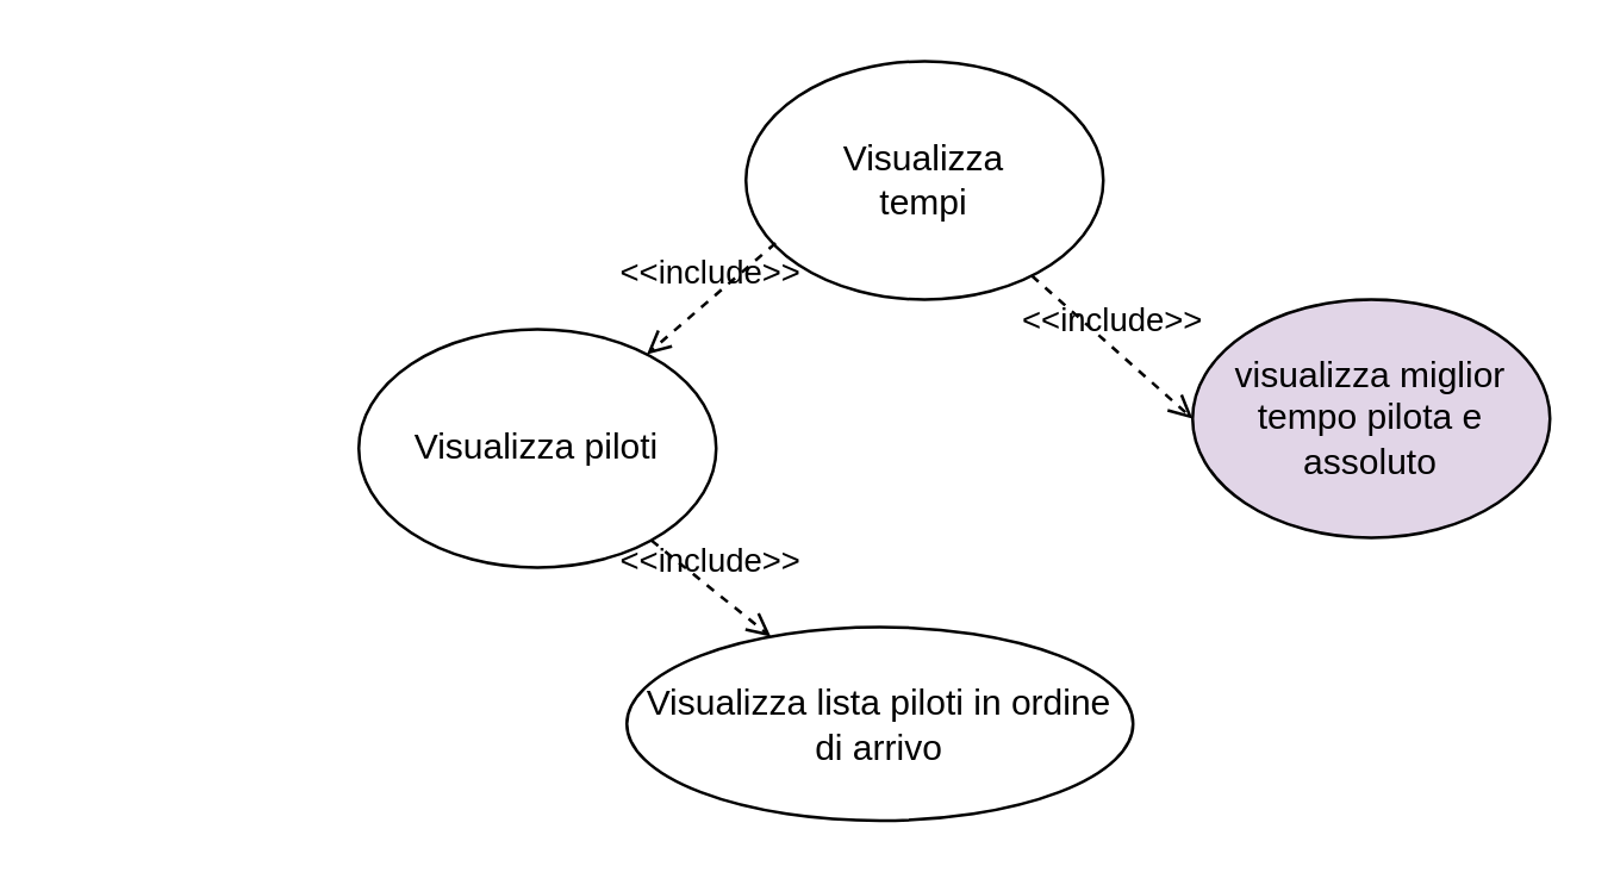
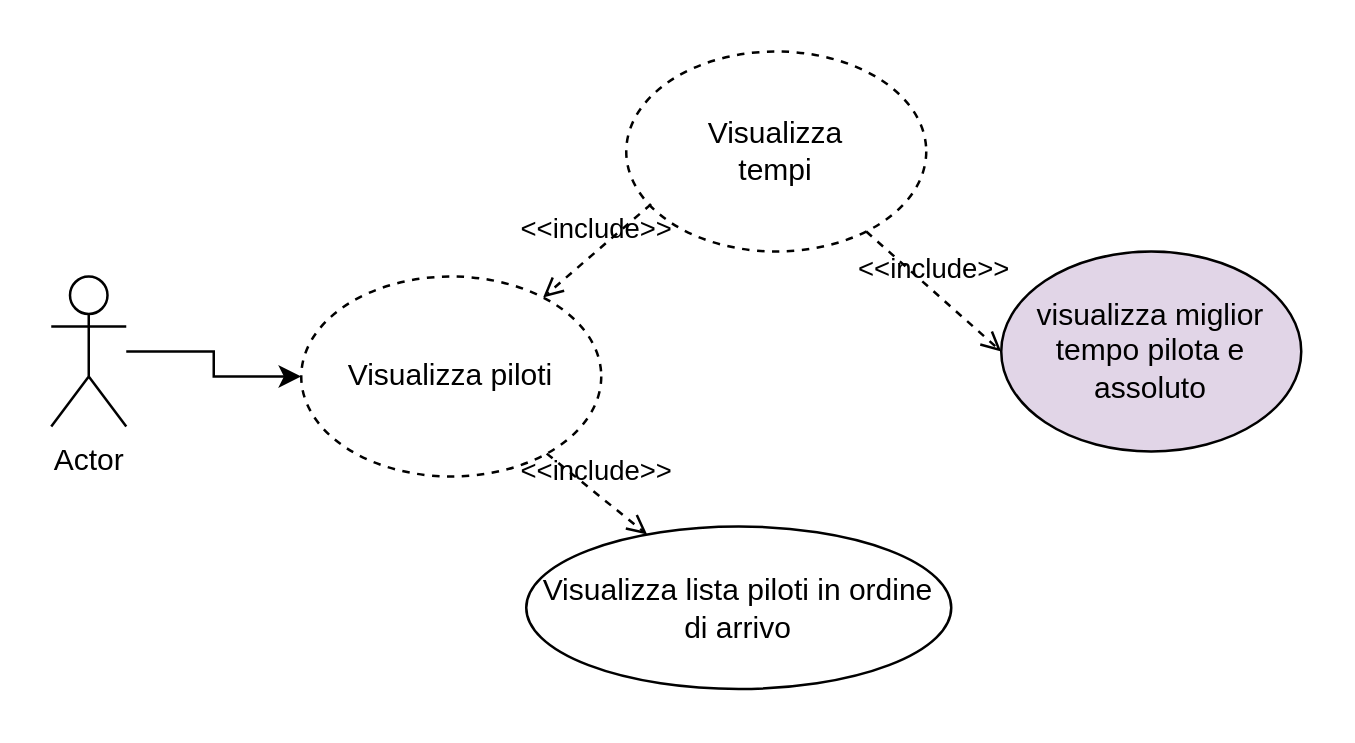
- <mxCell id="4" value="Visualizza&lt;br&gt;tempi&lt;br&gt;" style="ellipse;whiteSpace=wrap;html=1;" vertex="1" parent="1"><mxGeometry x="250" y="20" width="120" height="80" as="geometry" /></mxCell>
+ <mxCell id="4" value="Visualizza&lt;br&gt;tempi&lt;br&gt;" style="ellipse;whiteSpace=wrap;html=1;dashed=1;" vertex="1" parent="1"><mxGeometry x="250" y="20" width="120" height="80" as="geometry" /></mxCell>
+ <mxCell id="3" value="Actor" style="shape=umlActor;verticalLabelPosition=bottom;labelBackgroundColor=#ffffff;verticalAlign=top;html=1;outlineConnect=0;" vertex="1" parent="1"><mxGeometry x="20" y="110" width="30" height="60" as="geometry" /></mxCell>
+ <mxCell id="2" value="" style="edgeStyle=orthogonalEdgeStyle;rounded=0;orthogonalLoop=1;jettySize=auto;html=1;" edge="1" parent="1" source="3" target="8"><mxGeometry relative="1" as="geometry" /></mxCell>
- <mxCell id="8" value="Visualizza piloti" style="ellipse;whiteSpace=wrap;html=1;" vertex="1" parent="1"><mxGeometry x="120" y="110" width="120" height="80" as="geometry" /></mxCell>
+ <mxCell id="8" value="Visualizza piloti" style="ellipse;whiteSpace=wrap;html=1;dashed=1;" vertex="1" parent="1"><mxGeometry x="120" y="110" width="120" height="80" as="geometry" /></mxCell>
